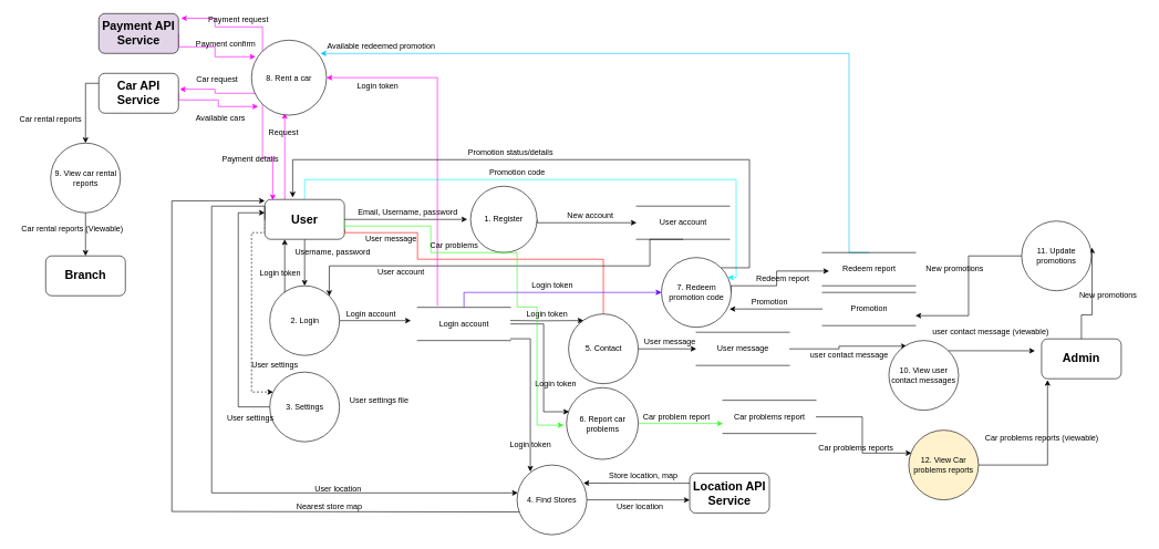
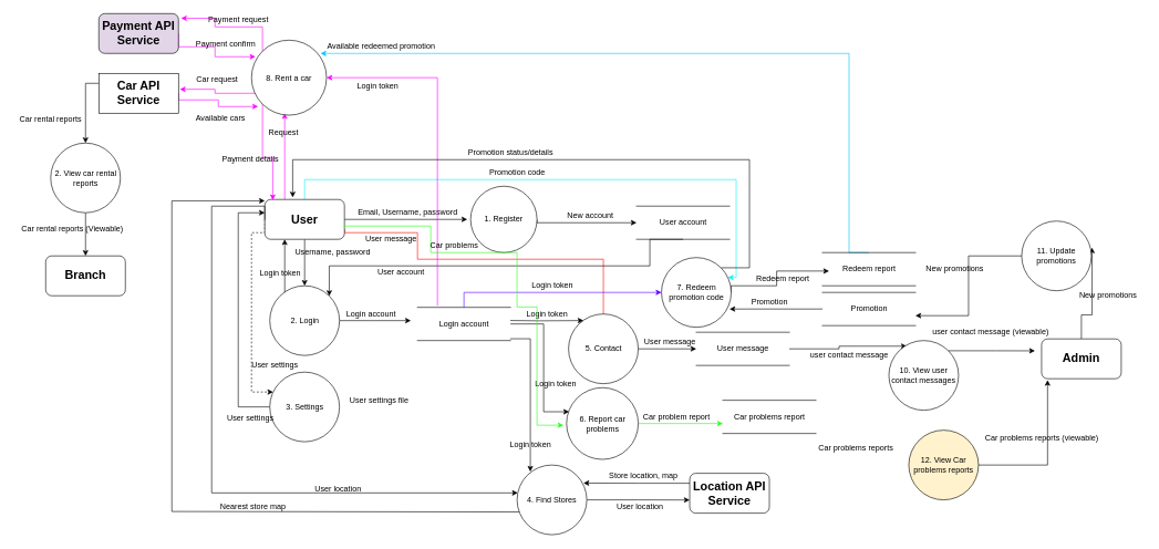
- <mxCell id="79" value="&lt;b&gt;&lt;font style=&quot;font-size: 18px&quot;&gt;Car API Service&lt;/font&gt;&lt;/b&gt;" style="rounded=1;whiteSpace=wrap;html=1;" vertex="1" parent="1"><mxGeometry x="148" y="110" width="120" height="60" as="geometry" /></mxCell>
+ <mxCell id="79" value="&lt;b&gt;&lt;font style=&quot;font-size: 18px&quot;&gt;Car API Service&lt;/font&gt;&lt;/b&gt;" style="whiteSpace=wrap;html=1;rounded=0;" vertex="1" parent="1"><mxGeometry x="148" y="110" width="120" height="60" as="geometry" /></mxCell>
- <mxCell id="91" value="9. View car rental reports" style="ellipse;whiteSpace=wrap;html=1;aspect=fixed;" vertex="1" parent="1"><mxGeometry x="75.5" y="215" width="105" height="105" as="geometry" /></mxCell>
+ <mxCell id="91" value="2. View car rental reports" style="ellipse;whiteSpace=wrap;html=1;aspect=fixed;" vertex="1" parent="1"><mxGeometry x="75.5" y="215" width="105" height="105" as="geometry" /></mxCell>
- <mxCell id="54" style="edgeStyle=orthogonalEdgeStyle;rounded=0;orthogonalLoop=1;jettySize=auto;html=1;exitX=1;exitY=0.5;exitDx=0;exitDy=0;entryX=0.038;entryY=0.329;entryDx=0;entryDy=0;entryPerimeter=0;strokeColor=#000000;" edge="1" parent="1" source="55" target="104"><mxGeometry relative="1" as="geometry" /></mxCell>
- <mxCell id="41" value="Nearest store map" style="text;html=1;align=center;verticalAlign=middle;resizable=0;points=[];;autosize=1;" vertex="1" parent="1"><mxGeometry x="434.5" y="752.5" width="120" height="20" as="geometry" /></mxCell>
+ <mxCell id="41" value="Nearest store map" style="text;html=1;align=center;verticalAlign=middle;resizable=0;points=[];;autosize=1;" vertex="1" parent="1"><mxGeometry x="319.5" y="752.5" width="120" height="20" as="geometry" /></mxCell>
